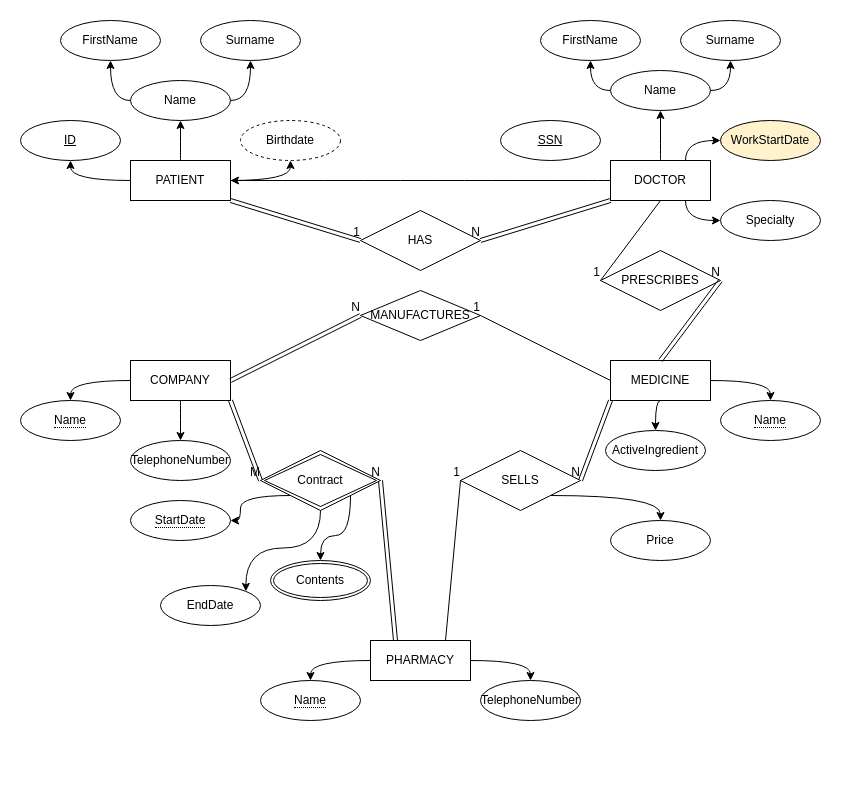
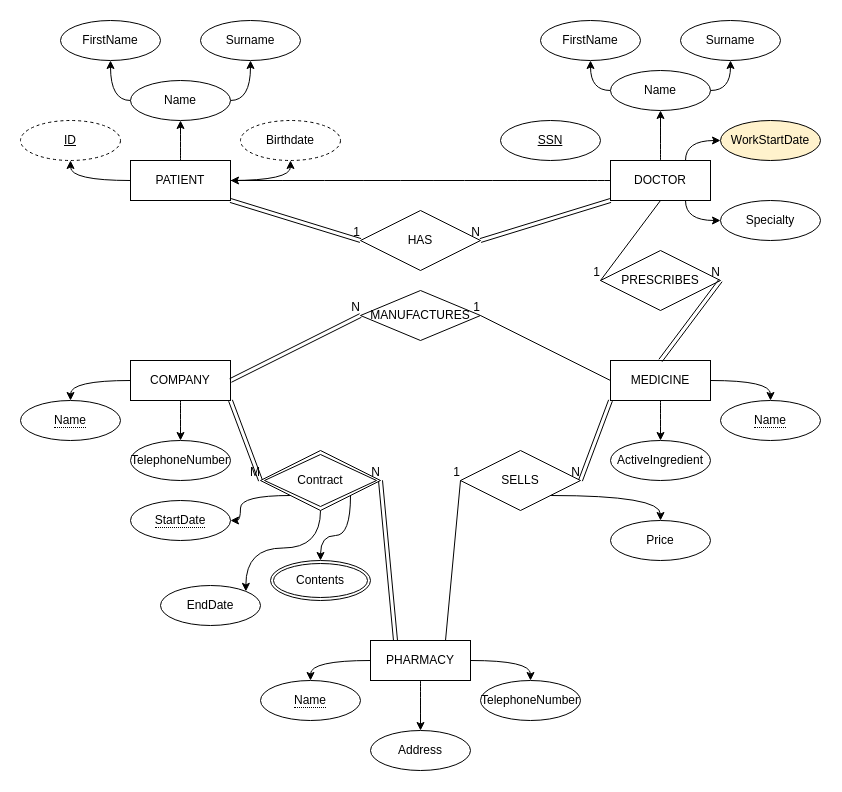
- <mxCell id="24" value="&lt;div&gt;ID&lt;/div&gt;" style="ellipse;whiteSpace=wrap;html=1;align=center;fontStyle=4;" vertex="1" parent="1"><mxGeometry x="20" y="120" width="100" height="40" as="geometry" /></mxCell>
+ <mxCell id="24" value="&lt;div&gt;ID&lt;/div&gt;" style="ellipse;whiteSpace=wrap;html=1;align=center;fontStyle=4;dashed=1;" vertex="1" parent="1"><mxGeometry x="20" y="120" width="100" height="40" as="geometry" /></mxCell>
- <mxCell id="39" value="ActiveIngredient" style="ellipse;whiteSpace=wrap;html=1;align=center;" vertex="1" parent="1"><mxGeometry x="605" y="430" width="100" height="40" as="geometry" /></mxCell>
+ <mxCell id="39" value="ActiveIngredient" style="ellipse;whiteSpace=wrap;html=1;align=center;" vertex="1" parent="1"><mxGeometry x="610" y="440" width="100" height="40" as="geometry" /></mxCell>
+ <mxCell id="19" style="edgeStyle=orthogonalEdgeStyle;curved=1;rounded=0;orthogonalLoop=1;jettySize=auto;html=1;exitX=0.5;exitY=1;exitDx=0;exitDy=0;entryX=0.5;entryY=0;entryDx=0;entryDy=0;" edge="1" parent="1" source="20" target="41"><mxGeometry relative="1" as="geometry" /></mxCell>
+ <mxCell id="41" value="Address" style="ellipse;whiteSpace=wrap;html=1;align=center;" vertex="1" parent="1"><mxGeometry x="370" y="730" width="100" height="40" as="geometry" /></mxCell>
